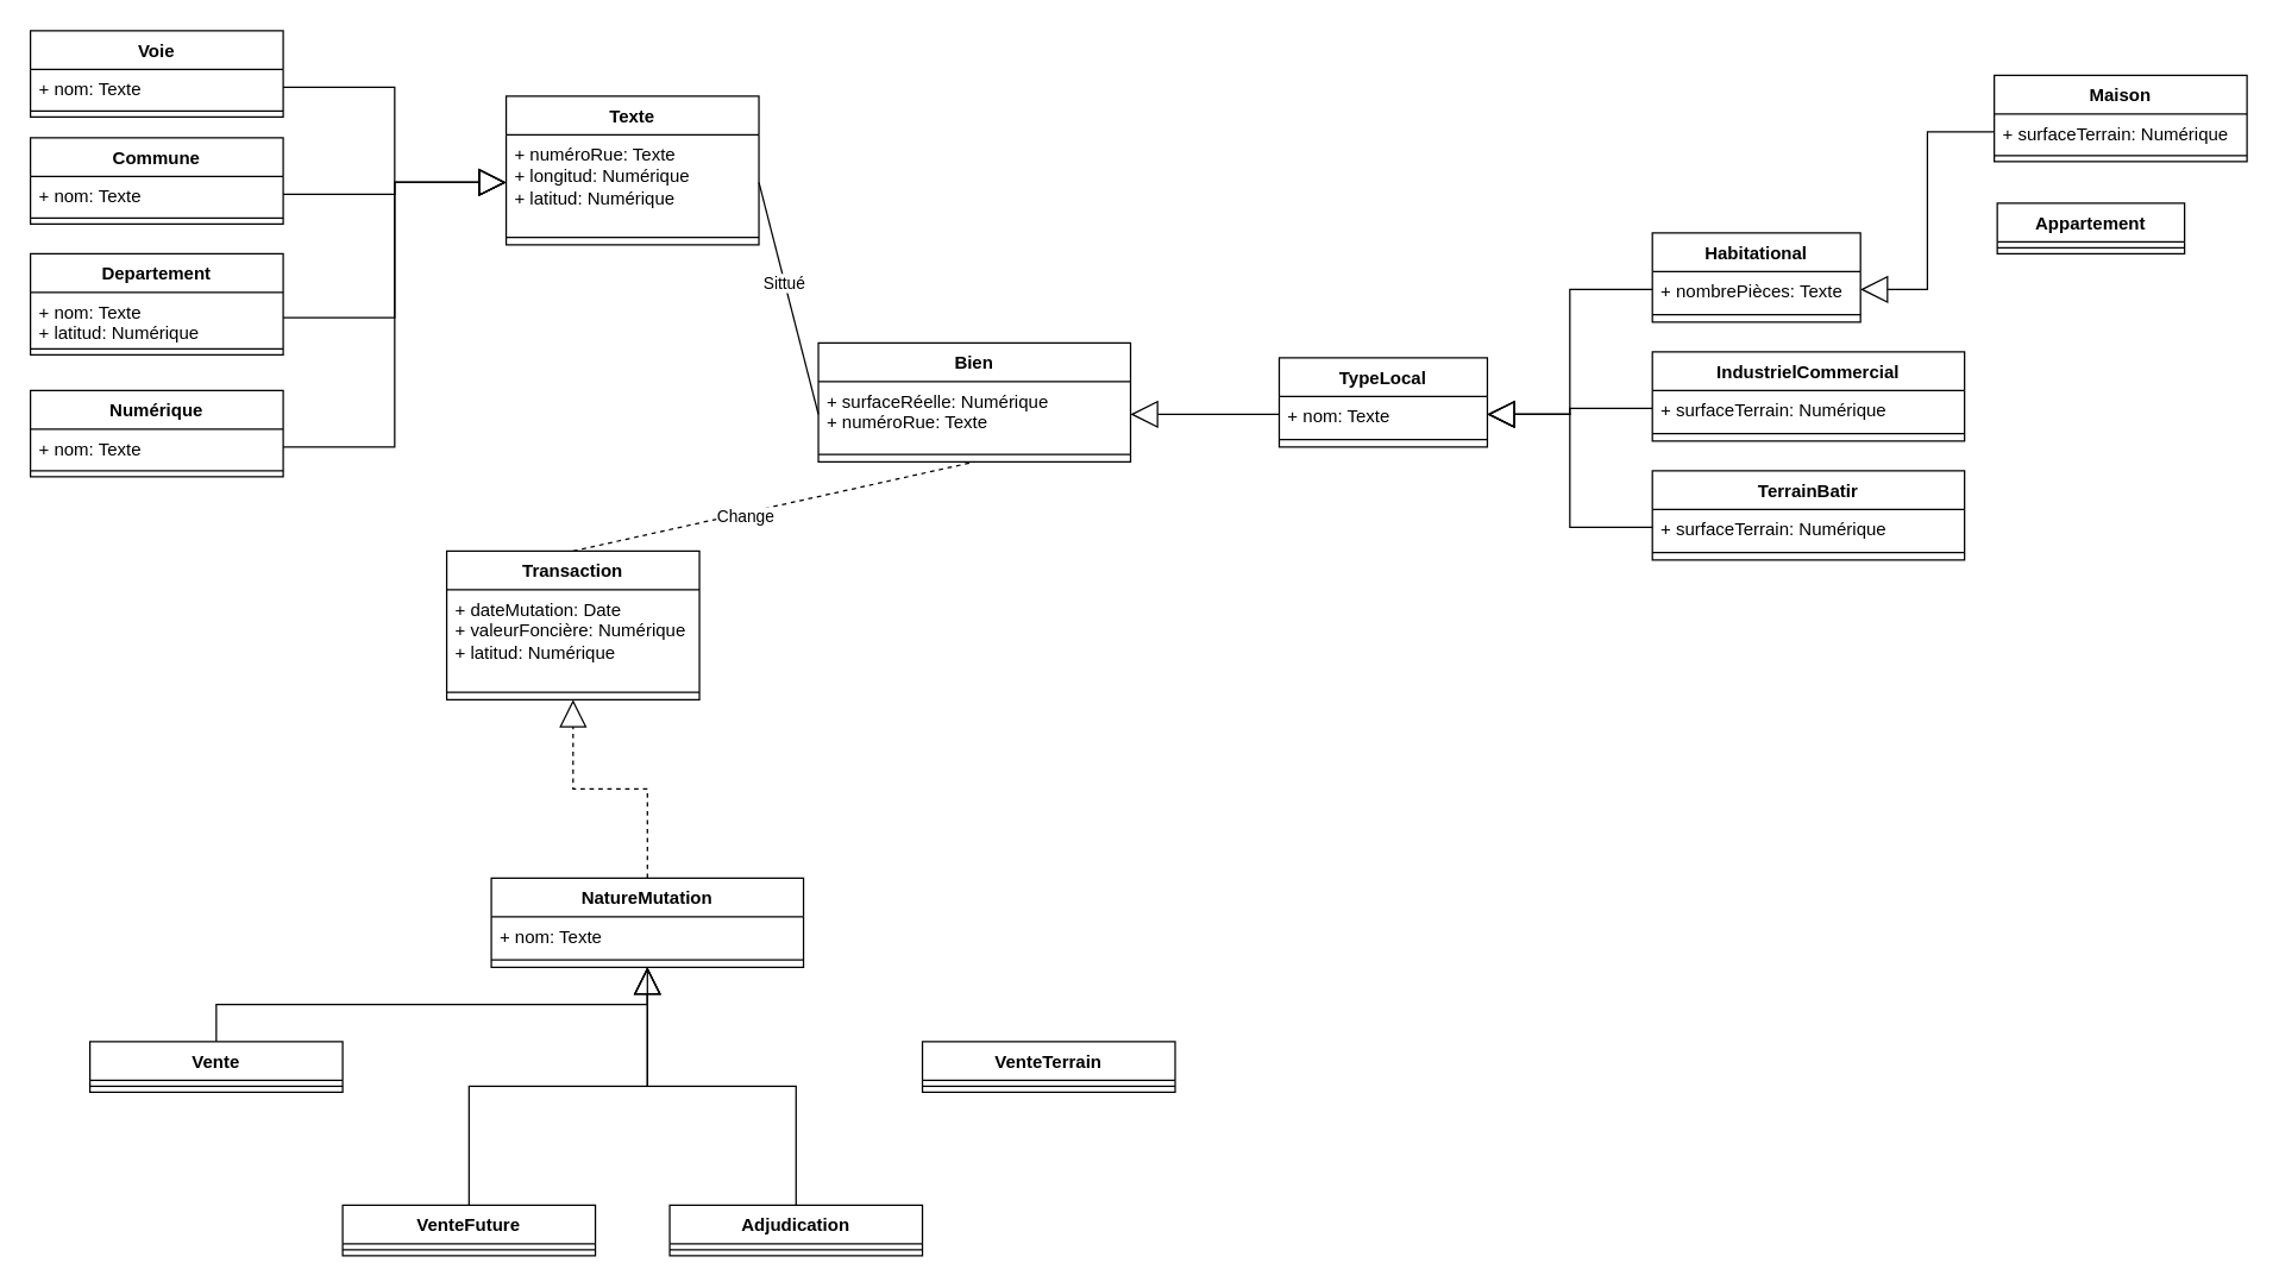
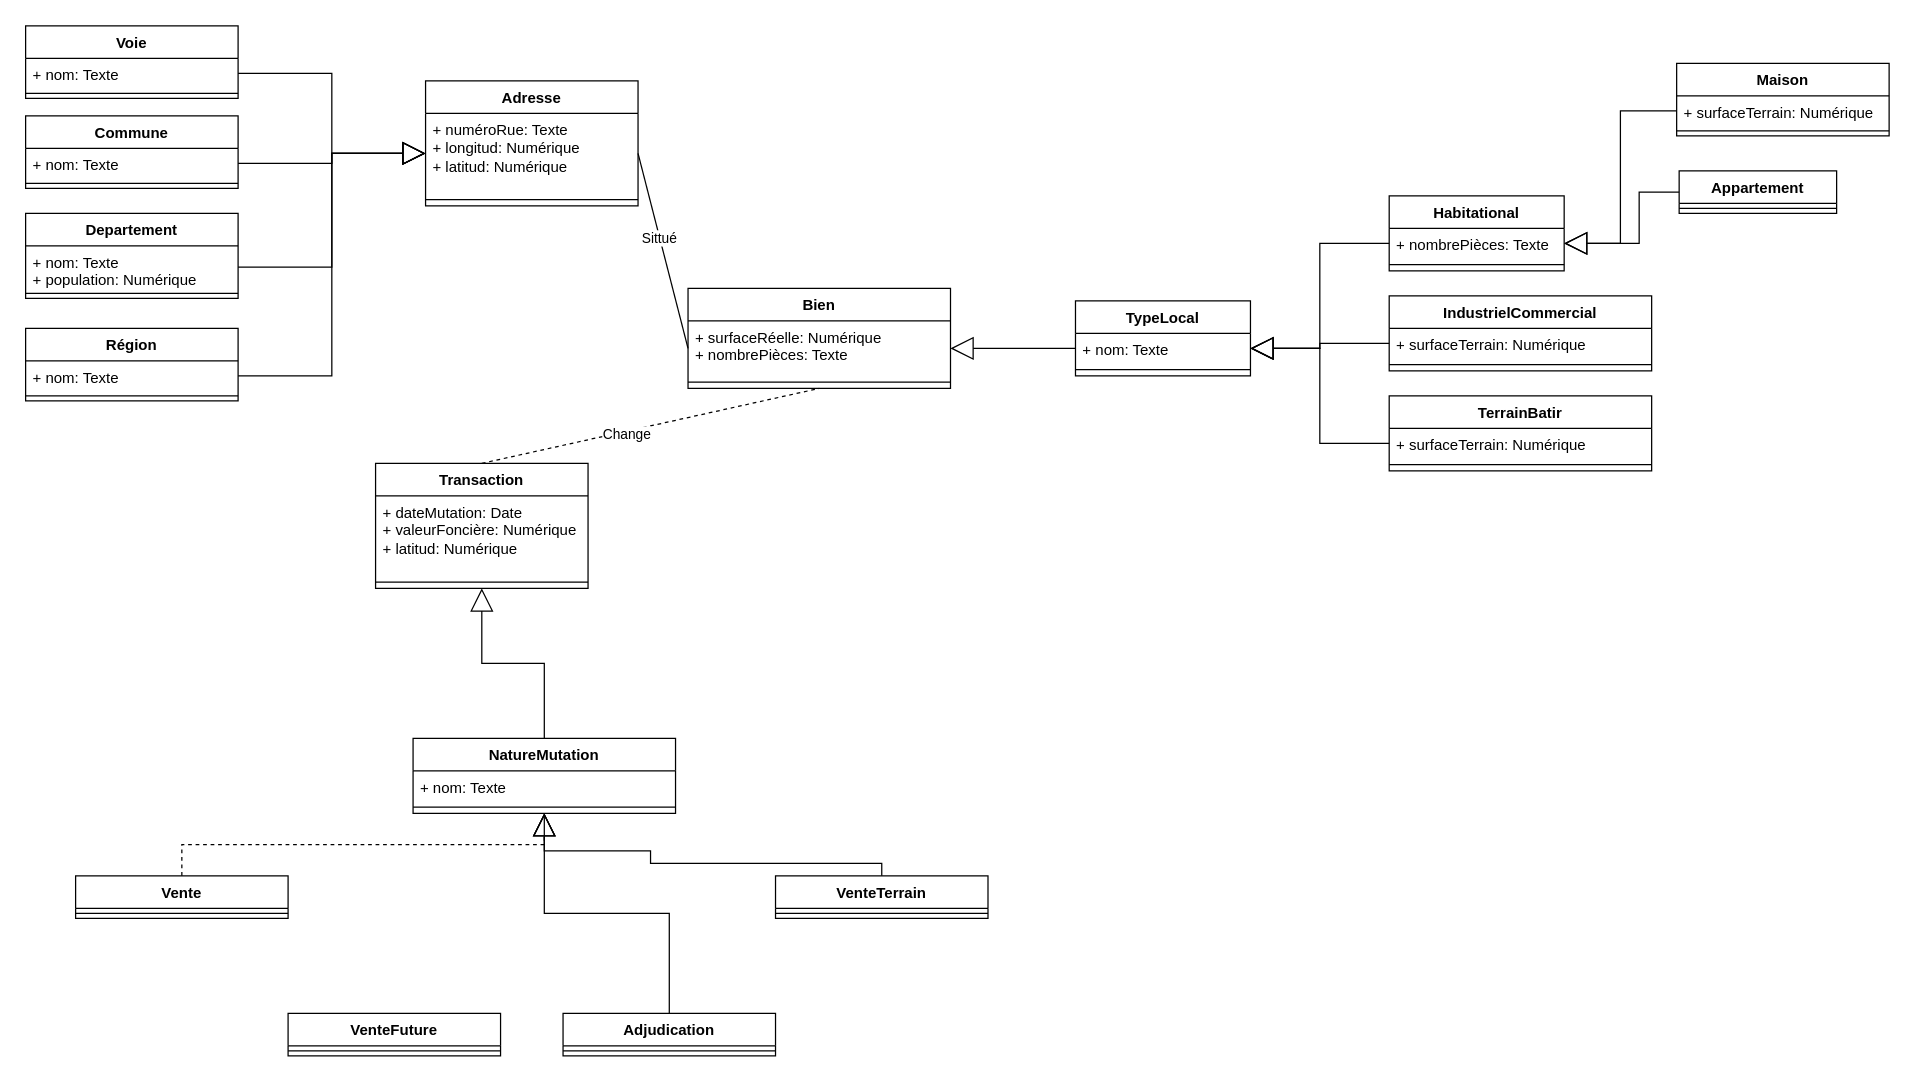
- <mxCell id="13" value="Texte" style="swimlane;fontStyle=1;align=center;verticalAlign=top;childLayout=stackLayout;horizontal=1;startSize=26;horizontalStack=0;resizeParent=1;resizeParentMax=0;resizeLast=0;collapsible=1;marginBottom=0;whiteSpace=wrap;html=1;" vertex="1" parent="1"><mxGeometry x="340" y="64" width="170" height="100" as="geometry" /></mxCell>
+ <mxCell id="13" value="Adresse" style="swimlane;fontStyle=1;align=center;verticalAlign=top;childLayout=stackLayout;horizontal=1;startSize=26;horizontalStack=0;resizeParent=1;resizeParentMax=0;resizeLast=0;collapsible=1;marginBottom=0;whiteSpace=wrap;html=1;" vertex="1" parent="1"><mxGeometry x="340" y="64" width="170" height="100" as="geometry" /></mxCell>
+ <mxCell id="61" value="" style="endArrow=block;endSize=16;endFill=0;html=1;rounded=0;exitX=0;exitY=0.5;exitDx=0;exitDy=0;edgeStyle=orthogonalEdgeStyle;entryX=1;entryY=0.5;entryDx=0;entryDy=0;" edge="1" parent="1" source="11" target="9"><mxGeometry x="0.117" y="15" width="160" relative="1" as="geometry"><mxPoint x="1351" y="98" as="sourcePoint" /><mxPoint x="1261" y="204" as="targetPoint" /><mxPoint as="offset" /><Array as="points"><mxPoint x="1311" y="153" /><mxPoint x="1311" y="194" /></Array></mxGeometry></mxCell>
- <mxCell id="26" value="&lt;div&gt;+ nom: Texte&lt;/div&gt;&lt;div&gt;+ latitud: Numérique&lt;br&gt;&lt;/div&gt;&lt;div&gt;&lt;br&gt;&lt;/div&gt;&lt;div&gt;&lt;br&gt;&lt;/div&gt;" style="text;strokeColor=none;fillColor=none;align=left;verticalAlign=top;spacingLeft=4;spacingRight=4;overflow=hidden;rotatable=0;points=[[0,0.5],[1,0.5]];portConstraint=eastwest;whiteSpace=wrap;html=1;" vertex="1" parent="25"><mxGeometry y="26" width="170" height="34" as="geometry" /></mxCell>
+ <mxCell id="26" value="&lt;div&gt;+ nom: Texte&lt;/div&gt;&lt;div&gt;+ population: Numérique&lt;br&gt;&lt;/div&gt;&lt;div&gt;&lt;br&gt;&lt;/div&gt;&lt;div&gt;&lt;br&gt;&lt;/div&gt;" style="text;strokeColor=none;fillColor=none;align=left;verticalAlign=top;spacingLeft=4;spacingRight=4;overflow=hidden;rotatable=0;points=[[0,0.5],[1,0.5]];portConstraint=eastwest;whiteSpace=wrap;html=1;" vertex="1" parent="25"><mxGeometry y="26" width="170" height="34" as="geometry" /></mxCell>
- <mxCell id="28" value="Numérique" style="swimlane;fontStyle=1;align=center;verticalAlign=top;childLayout=stackLayout;horizontal=1;startSize=26;horizontalStack=0;resizeParent=1;resizeParentMax=0;resizeLast=0;collapsible=1;marginBottom=0;whiteSpace=wrap;html=1;" vertex="1" parent="1"><mxGeometry x="20" y="262" width="170" height="58" as="geometry" /></mxCell>
+ <mxCell id="28" value="Région" style="swimlane;fontStyle=1;align=center;verticalAlign=top;childLayout=stackLayout;horizontal=1;startSize=26;horizontalStack=0;resizeParent=1;resizeParentMax=0;resizeLast=0;collapsible=1;marginBottom=0;whiteSpace=wrap;html=1;" vertex="1" parent="1"><mxGeometry x="20" y="262" width="170" height="58" as="geometry" /></mxCell>
- <mxCell id="3" value="&lt;div&gt;+ surfaceRéelle: Numérique&lt;/div&gt;&lt;div&gt;+ numéroRue: Texte&lt;br&gt;&lt;/div&gt;" style="text;strokeColor=none;fillColor=none;align=left;verticalAlign=top;spacingLeft=4;spacingRight=4;overflow=hidden;rotatable=0;points=[[0,0.5],[1,0.5]];portConstraint=eastwest;whiteSpace=wrap;html=1;" vertex="1" parent="2"><mxGeometry y="26" width="210" height="44" as="geometry" /></mxCell>
+ <mxCell id="3" value="&lt;div&gt;+ surfaceRéelle: Numérique&lt;/div&gt;&lt;div&gt;+ nombrePièces: Texte&lt;br&gt;&lt;/div&gt;" style="text;strokeColor=none;fillColor=none;align=left;verticalAlign=top;spacingLeft=4;spacingRight=4;overflow=hidden;rotatable=0;points=[[0,0.5],[1,0.5]];portConstraint=eastwest;whiteSpace=wrap;html=1;" vertex="1" parent="2"><mxGeometry y="26" width="210" height="44" as="geometry" /></mxCell>
- <mxCell id="52" value="" style="endArrow=block;endSize=16;endFill=0;html=1;rounded=0;entryX=0.5;entryY=1;entryDx=0;entryDy=0;exitX=0.5;exitY=0;exitDx=0;exitDy=0;edgeStyle=orthogonalEdgeStyle;dashed=1;" edge="1" parent="1" source="16" target="34"><mxGeometry width="160" relative="1" as="geometry"><mxPoint x="400" y="590" as="sourcePoint" /><mxPoint x="560" y="590" as="targetPoint" /></mxGeometry></mxCell>
+ <mxCell id="52" value="" style="endArrow=block;endSize=16;endFill=0;html=1;rounded=0;entryX=0.5;entryY=1;entryDx=0;entryDy=0;exitX=0.5;exitY=0;exitDx=0;exitDy=0;edgeStyle=orthogonalEdgeStyle;" edge="1" parent="1" source="16" target="34"><mxGeometry width="160" relative="1" as="geometry"><mxPoint x="400" y="590" as="sourcePoint" /><mxPoint x="560" y="590" as="targetPoint" /></mxGeometry></mxCell>
- <mxCell id="48" value="&lt;div&gt;&lt;br&gt;&lt;/div&gt;&lt;div&gt;&lt;br&gt;&lt;/div&gt;" style="endArrow=block;endSize=16;endFill=0;html=1;exitX=0.5;exitY=0;exitDx=0;exitDy=0;rounded=0;edgeStyle=orthogonalEdgeStyle;entryX=0.5;entryY=1;entryDx=0;entryDy=0;" edge="1" parent="1" source="40" target="16"><mxGeometry x="-0.059" y="-35" width="160" relative="1" as="geometry"><mxPoint x="130" y="570" as="sourcePoint" /><mxPoint x="350" y="660" as="targetPoint" /><mxPoint as="offset" /></mxGeometry></mxCell>
+ <mxCell id="48" value="&lt;div&gt;&lt;br&gt;&lt;/div&gt;&lt;div&gt;&lt;br&gt;&lt;/div&gt;" style="endArrow=block;endSize=16;endFill=0;html=1;exitX=0.5;exitY=0;exitDx=0;exitDy=0;rounded=0;edgeStyle=orthogonalEdgeStyle;entryX=0.5;entryY=1;entryDx=0;entryDy=0;dashed=1;" edge="1" parent="1" source="40" target="16"><mxGeometry x="-0.059" y="-35" width="160" relative="1" as="geometry"><mxPoint x="130" y="570" as="sourcePoint" /><mxPoint x="350" y="660" as="targetPoint" /><mxPoint as="offset" /></mxGeometry></mxCell>
+ <mxCell id="51" value="&lt;div&gt;&lt;br&gt;&lt;/div&gt;&lt;div&gt;&lt;br&gt;&lt;/div&gt;" style="endArrow=block;endSize=16;endFill=0;html=1;exitX=0.5;exitY=0;exitDx=0;exitDy=0;entryX=0.5;entryY=1;entryDx=0;entryDy=0;rounded=0;edgeStyle=orthogonalEdgeStyle;" edge="1" parent="1" source="46" target="16"><mxGeometry x="-0.059" y="-35" width="160" relative="1" as="geometry"><mxPoint x="545" y="820" as="sourcePoint" /><mxPoint x="465" y="680" as="targetPoint" /><mxPoint as="offset" /><Array as="points"><mxPoint x="705" y="690" /><mxPoint x="520" y="690" /><mxPoint x="520" y="680" /><mxPoint x="435" y="680" /></Array></mxGeometry></mxCell>
- <mxCell id="49" value="&lt;div&gt;&lt;br&gt;&lt;/div&gt;&lt;div&gt;&lt;br&gt;&lt;/div&gt;" style="endArrow=block;endSize=16;endFill=0;html=1;exitX=0.5;exitY=0;exitDx=0;exitDy=0;entryX=0.5;entryY=1;entryDx=0;entryDy=0;rounded=0;edgeStyle=orthogonalEdgeStyle;" edge="1" parent="1" source="42" target="16"><mxGeometry x="-0.059" y="-35" width="160" relative="1" as="geometry"><mxPoint x="155" y="710" as="sourcePoint" /><mxPoint x="445" y="660" as="targetPoint" /><mxPoint as="offset" /></mxGeometry></mxCell>
